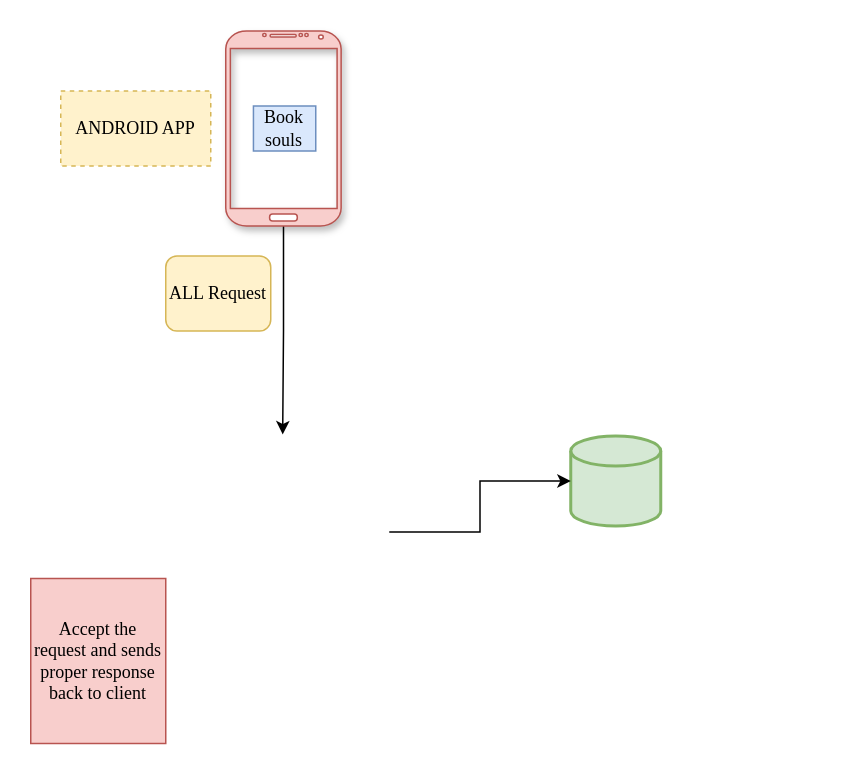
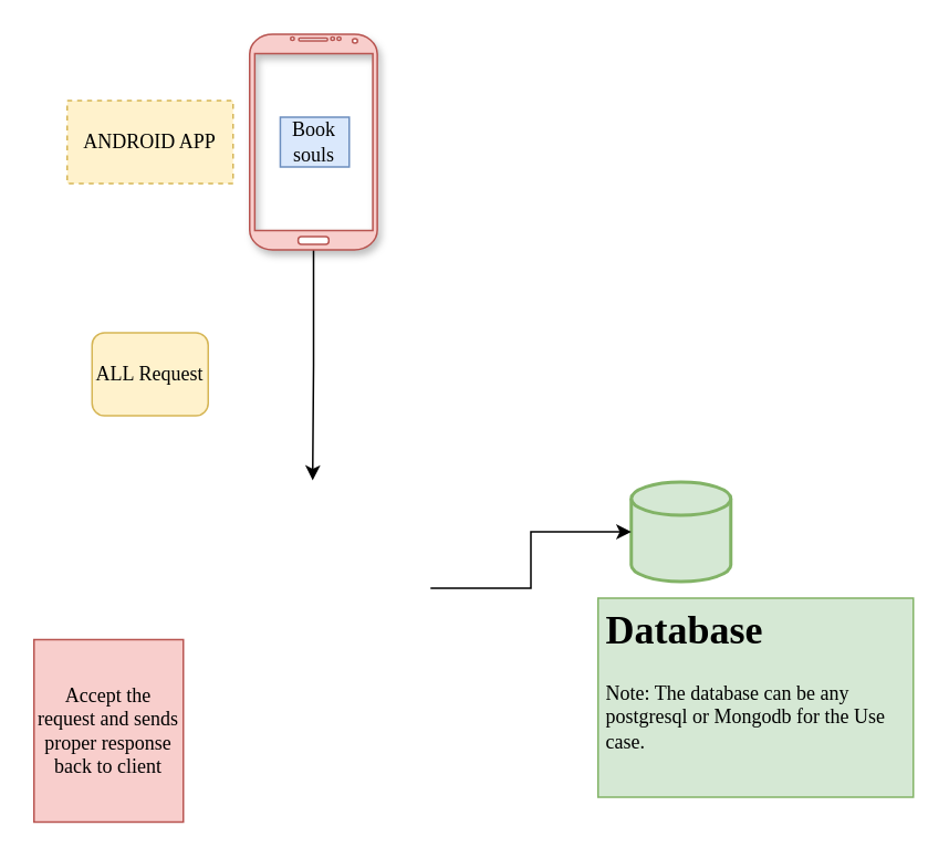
- <mxCell id="5" value="ALL Request" style="text;html=1;strokeColor=#d6b656;fillColor=#fff2cc;align=center;verticalAlign=middle;whiteSpace=wrap;rounded=1;fontFamily=Georgia;sketch=0;shadow=0;" vertex="1" parent="1"><mxGeometry x="110" y="170" width="70" height="50" as="geometry" /></mxCell>
+ <mxCell id="5" value="ALL Request" style="text;html=1;strokeColor=#d6b656;fillColor=#fff2cc;align=center;verticalAlign=middle;whiteSpace=wrap;rounded=1;fontFamily=Georgia;sketch=0;shadow=0;" vertex="1" parent="1"><mxGeometry x="55" y="200" width="70" height="50" as="geometry" /></mxCell>
+ <mxCell id="6" value="&lt;h1&gt;Database&lt;/h1&gt;&lt;p&gt;Note: The database can be any postgresql or Mongodb for the Use case.&lt;/p&gt;" style="text;html=1;strokeColor=#82b366;fillColor=#d5e8d4;spacing=5;spacingTop=-20;whiteSpace=wrap;overflow=hidden;rounded=0;fontFamily=Georgia;" vertex="1" parent="1"><mxGeometry x="360" y="360" width="190" height="120" as="geometry" /></mxCell>
